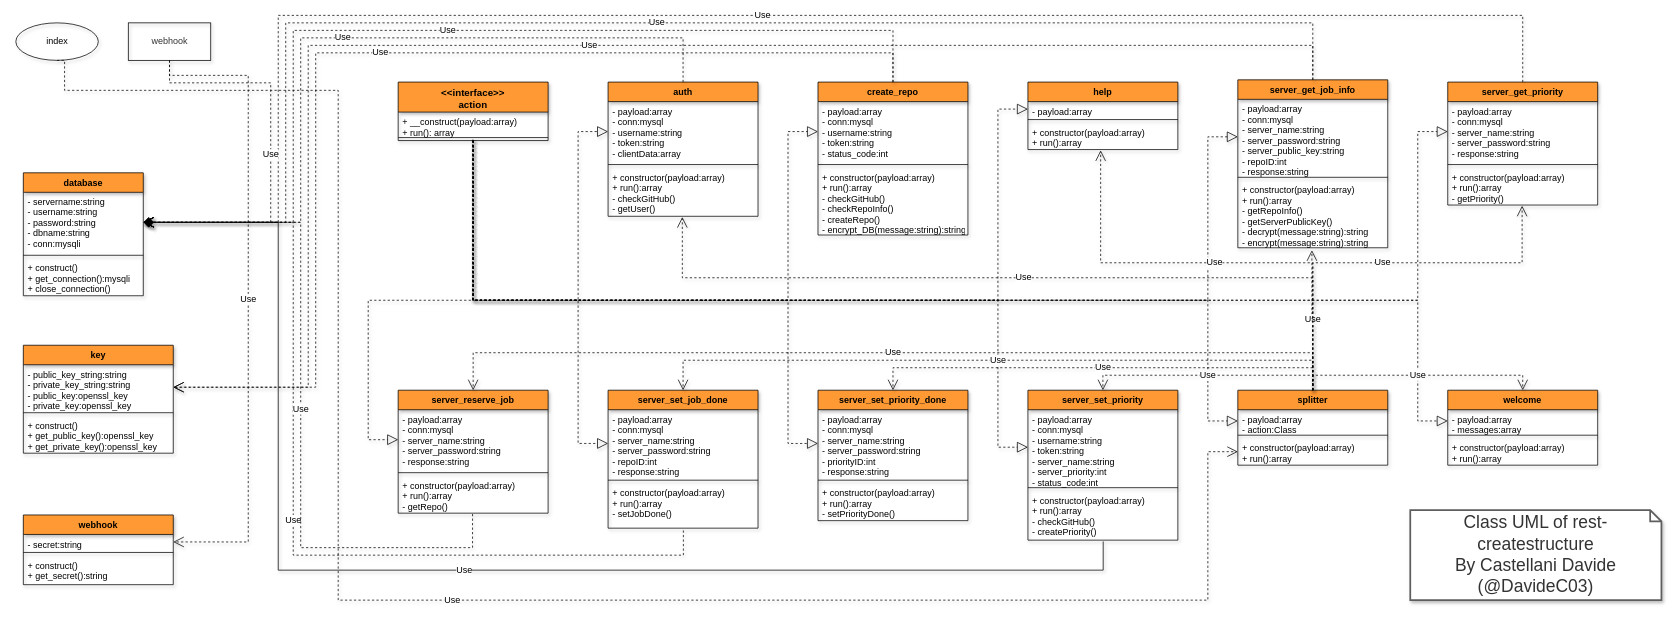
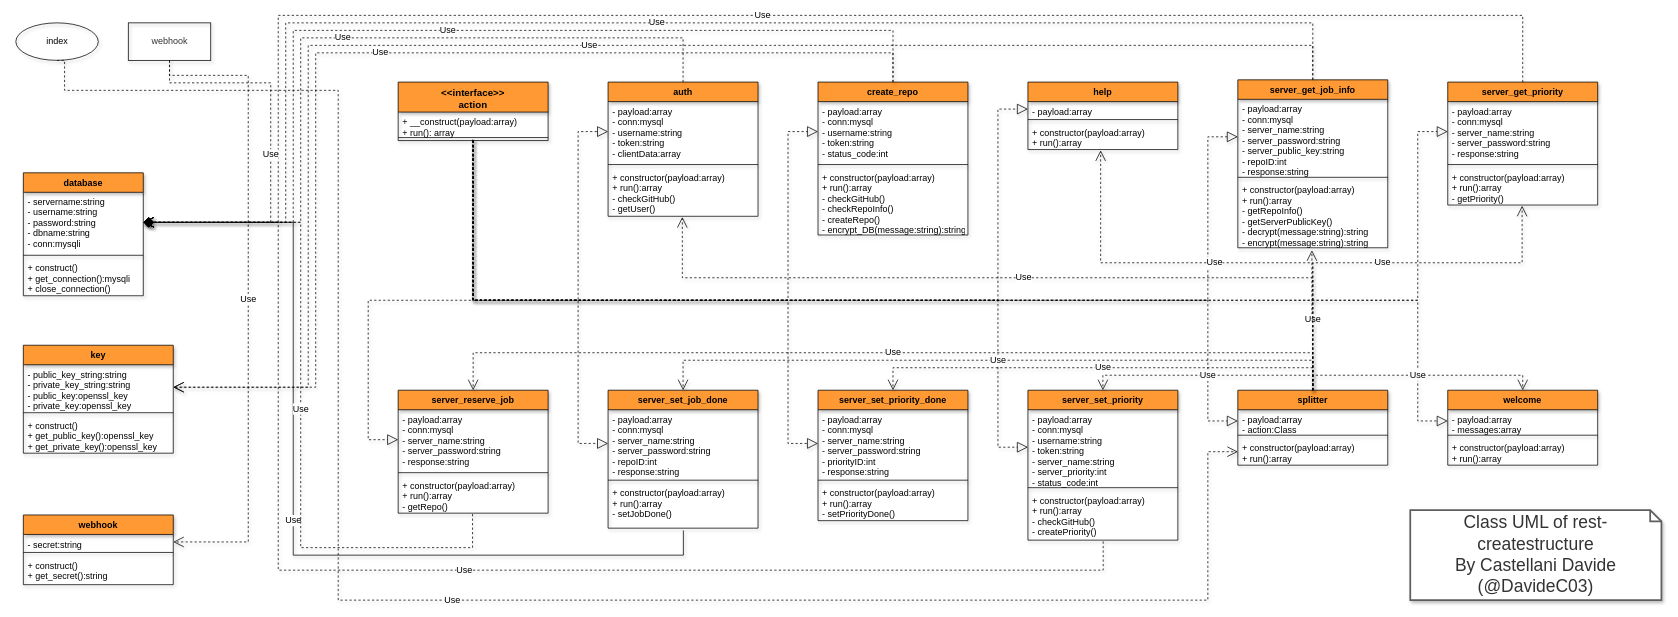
- <mxCell id="91" value="Use" style="endArrow=open;endSize=12;dashed=1;html=1;rounded=0;shadow=1;fontFamily=Helvetica;fontSize=12;fontColor=default;edgeStyle=orthogonalEdgeStyle;exitX=0.5;exitY=0;exitDx=0;exitDy=0;entryX=1;entryY=0.5;entryDx=0;entryDy=0;" parent="1" source="60" target="4" edge="1"><mxGeometry width="160" relative="1" as="geometry"><mxPoint x="330" y="300" as="sourcePoint" /><mxPoint x="260" y="350" as="targetPoint" /><Array as="points"><mxPoint x="1750" y="30" /><mxPoint x="380" y="30" /><mxPoint x="380" y="296" /></Array></mxGeometry></mxCell>
+ <mxCell id="91" value="Use" style="endArrow=diamond;endSize=12;dashed=1;html=1;rounded=0;shadow=1;fontFamily=Helvetica;fontSize=12;fontColor=default;edgeStyle=orthogonalEdgeStyle;exitX=0.5;exitY=0;exitDx=0;exitDy=0;entryX=1;entryY=0.5;entryDx=0;entryDy=0;" parent="1" source="60" target="4" edge="1"><mxGeometry width="160" relative="1" as="geometry"><mxPoint x="330" y="300" as="sourcePoint" /><mxPoint x="260" y="350" as="targetPoint" /><Array as="points"><mxPoint x="1750" y="30" /><mxPoint x="380" y="30" /><mxPoint x="380" y="296" /></Array></mxGeometry></mxCell>
- <mxCell id="88" value="Use" style="endArrow=open;endSize=12;dashed=1;html=1;rounded=0;shadow=1;fontFamily=Helvetica;fontSize=12;fontColor=default;edgeStyle=orthogonalEdgeStyle;exitX=0.502;exitY=1.051;exitDx=0;exitDy=0;exitPerimeter=0;" parent="1" source="47" target="4" edge="1"><mxGeometry width="160" relative="1" as="geometry"><mxPoint x="300" y="270" as="sourcePoint" /><mxPoint x="460" y="270" as="targetPoint" /><Array as="points"><mxPoint x="910" y="740" /><mxPoint x="390" y="740" /><mxPoint x="390" y="296" /></Array></mxGeometry></mxCell>
+ <mxCell id="88" value="Use" style="endArrow=open;endSize=12;dashed=0;html=1;rounded=0;shadow=1;fontFamily=Helvetica;fontSize=12;fontColor=default;edgeStyle=orthogonalEdgeStyle;exitX=0.502;exitY=1.051;exitDx=0;exitDy=0;exitPerimeter=0;" parent="1" source="47" target="4" edge="1"><mxGeometry width="160" relative="1" as="geometry"><mxPoint x="300" y="270" as="sourcePoint" /><mxPoint x="460" y="270" as="targetPoint" /><Array as="points"><mxPoint x="910" y="740" /><mxPoint x="390" y="740" /><mxPoint x="390" y="296" /></Array></mxGeometry></mxCell>
- <mxCell id="87" value="Use" style="endArrow=open;endSize=12;dashed=0;html=1;rounded=0;shadow=1;fontFamily=Helvetica;fontSize=12;fontColor=default;edgeStyle=orthogonalEdgeStyle;exitX=0.502;exitY=1.026;exitDx=0;exitDy=0;exitPerimeter=0;entryX=1;entryY=0.5;entryDx=0;entryDy=0;" parent="1" source="39" target="4" edge="1"><mxGeometry width="160" relative="1" as="geometry"><mxPoint x="270" y="240" as="sourcePoint" /><mxPoint x="270" y="330" as="targetPoint" /><Array as="points"><mxPoint x="1470" y="760" /><mxPoint x="370" y="760" /><mxPoint x="370" y="296" /></Array></mxGeometry></mxCell>
+ <mxCell id="87" value="Use" style="endArrow=open;endSize=12;dashed=1;html=1;rounded=0;shadow=1;fontFamily=Helvetica;fontSize=12;fontColor=default;edgeStyle=orthogonalEdgeStyle;exitX=0.502;exitY=1.026;exitDx=0;exitDy=0;exitPerimeter=0;entryX=1;entryY=0.5;entryDx=0;entryDy=0;" parent="1" source="39" target="4" edge="1"><mxGeometry width="160" relative="1" as="geometry"><mxPoint x="270" y="240" as="sourcePoint" /><mxPoint x="270" y="330" as="targetPoint" /><Array as="points"><mxPoint x="1470" y="760" /><mxPoint x="370" y="760" /><mxPoint x="370" y="296" /></Array></mxGeometry></mxCell>
